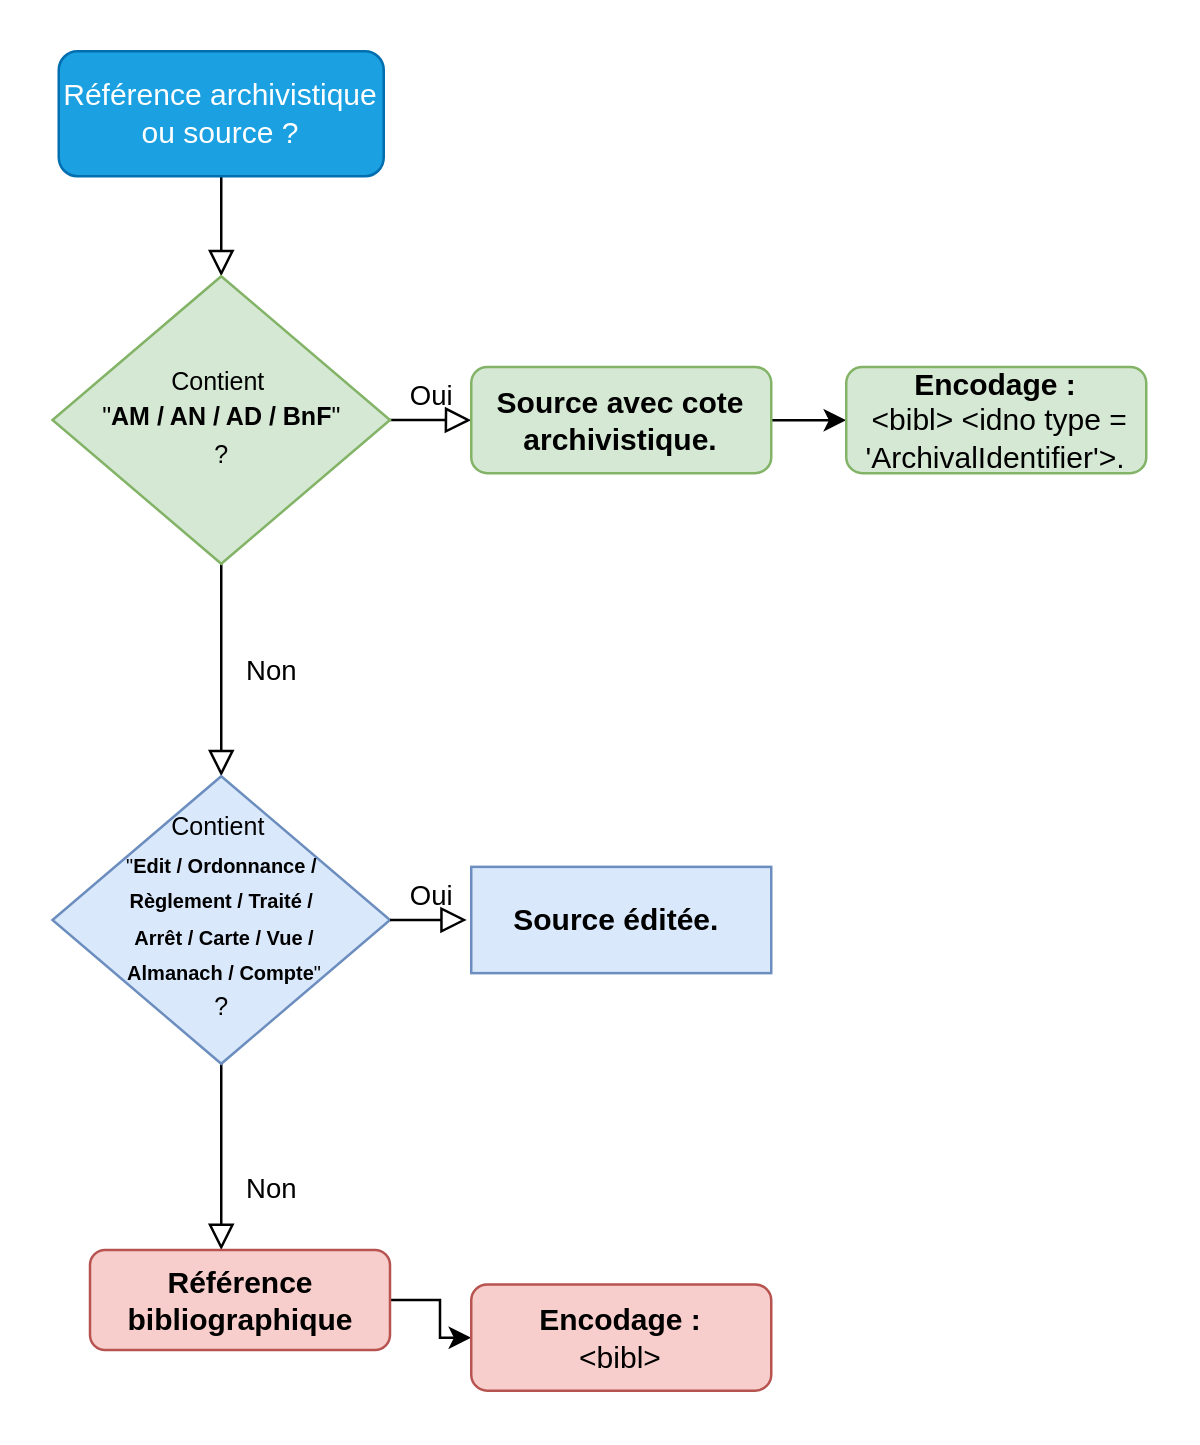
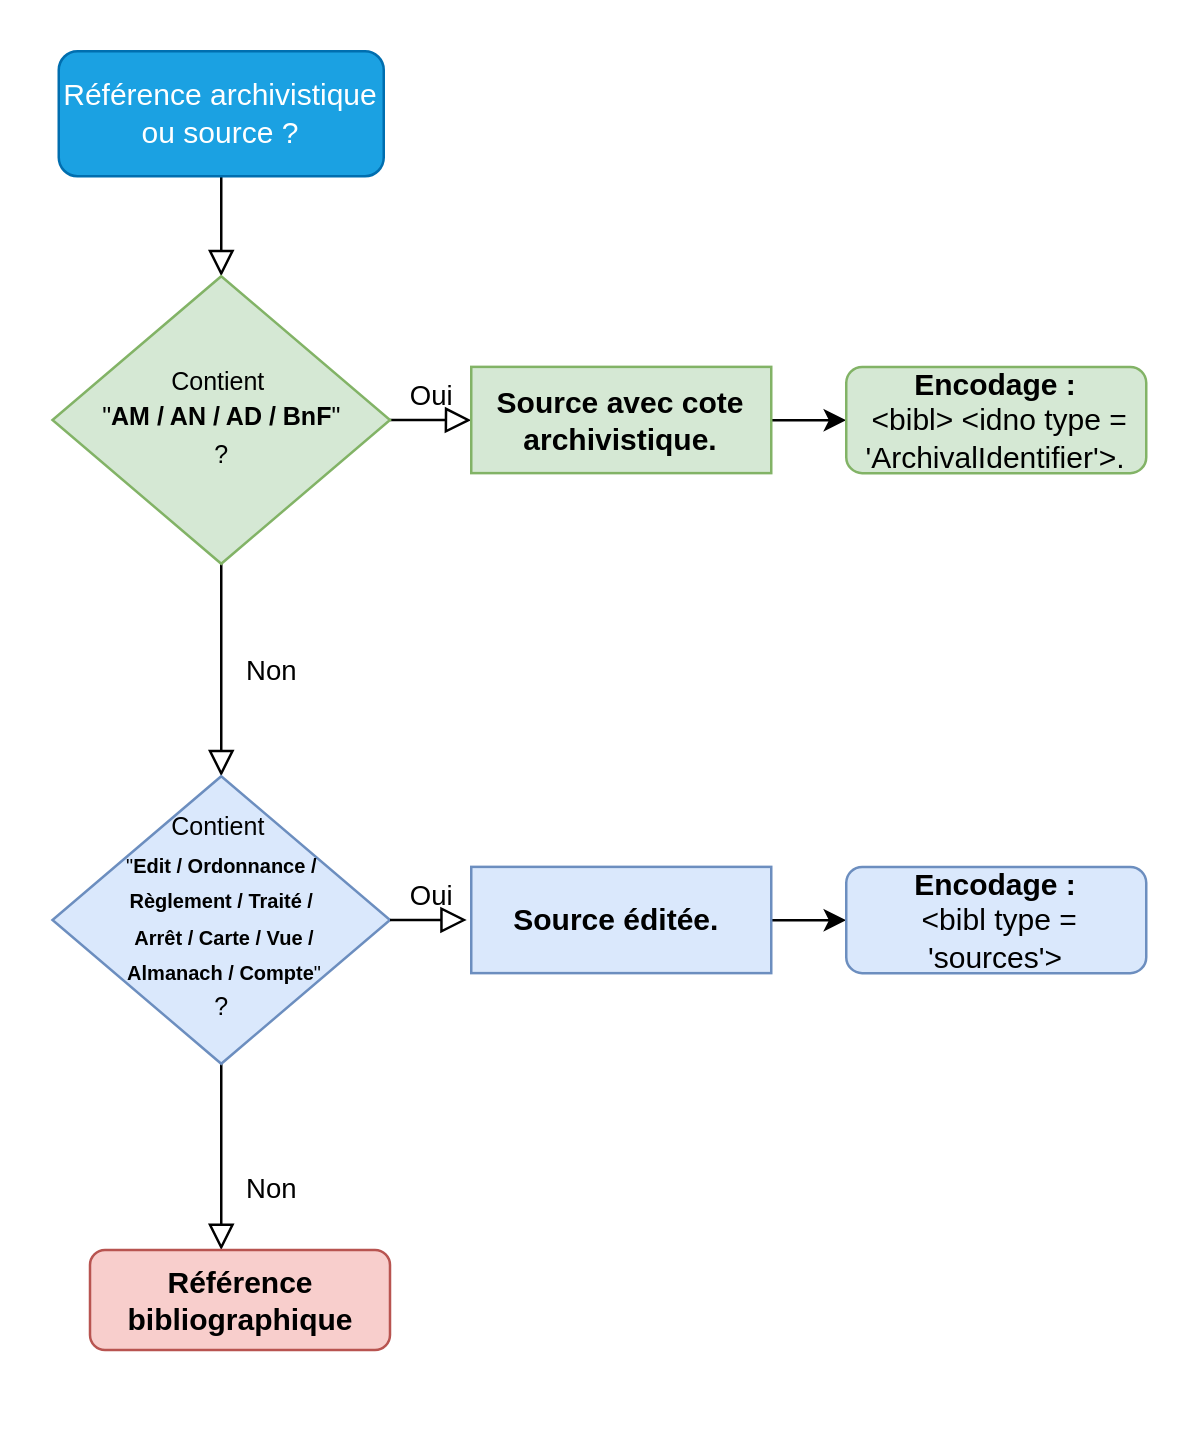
- <mxCell id="8" value="&lt;b&gt;Source avec cote archivistique.&lt;/b&gt;" style="rounded=1;whiteSpace=wrap;html=1;fontSize=12;glass=0;strokeWidth=1;shadow=0;fillColor=#d5e8d4;strokeColor=#82b366;" parent="1" vertex="1"><mxGeometry x="188" y="146.25" width="120" height="42.5" as="geometry" /></mxCell>
+ <mxCell id="8" value="&lt;b&gt;Source avec cote archivistique.&lt;/b&gt;" style="whiteSpace=wrap;html=1;fontSize=12;glass=0;strokeWidth=1;shadow=0;fillColor=#d5e8d4;strokeColor=#82b366;rounded=0;" parent="1" vertex="1"><mxGeometry x="188" y="146.25" width="120" height="42.5" as="geometry" /></mxCell>
+ <mxCell id="13" value="" style="edgeStyle=orthogonalEdgeStyle;rounded=0;orthogonalLoop=1;jettySize=auto;html=1;fontSize=8;" edge="1" parent="1" source="14" target="17"><mxGeometry relative="1" as="geometry" /></mxCell>
+ <mxCell id="17" value="&lt;b&gt;Encodage :&lt;br&gt;&lt;/b&gt;&amp;nbsp;&amp;lt;bibl type = 'sources'&amp;gt;" style="rounded=1;whiteSpace=wrap;html=1;fontSize=12;glass=0;strokeWidth=1;shadow=0;fillColor=#dae8fc;strokeColor=#6c8ebf;" vertex="1" parent="1"><mxGeometry x="338" y="346.25" width="120" height="42.5" as="geometry" /></mxCell>
- <mxCell id="10" value="" style="edgeStyle=orthogonalEdgeStyle;rounded=0;orthogonalLoop=1;jettySize=auto;html=1;fontSize=8;" edge="1" parent="1" source="11" target="18"><mxGeometry relative="1" as="geometry" /></mxCell>
- <mxCell id="18" value="&lt;b&gt;Encodage :&lt;/b&gt;&lt;br&gt;&amp;lt;bibl&amp;gt;" style="rounded=1;whiteSpace=wrap;html=1;fontSize=12;glass=0;strokeWidth=1;shadow=0;fillColor=#f8cecc;strokeColor=#b85450;" vertex="1" parent="1"><mxGeometry x="188" y="513.25" width="120" height="42.5" as="geometry" /></mxCell>
